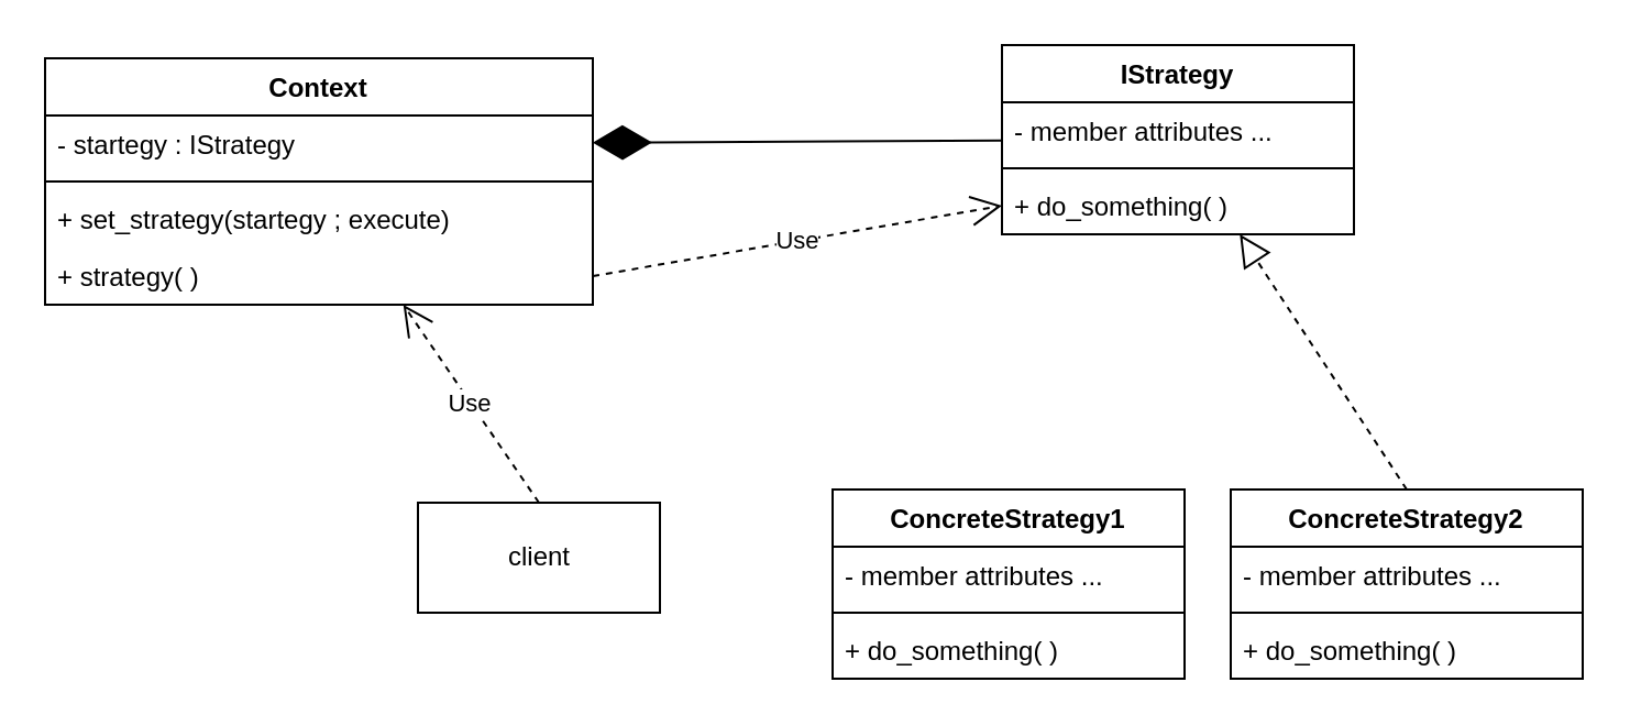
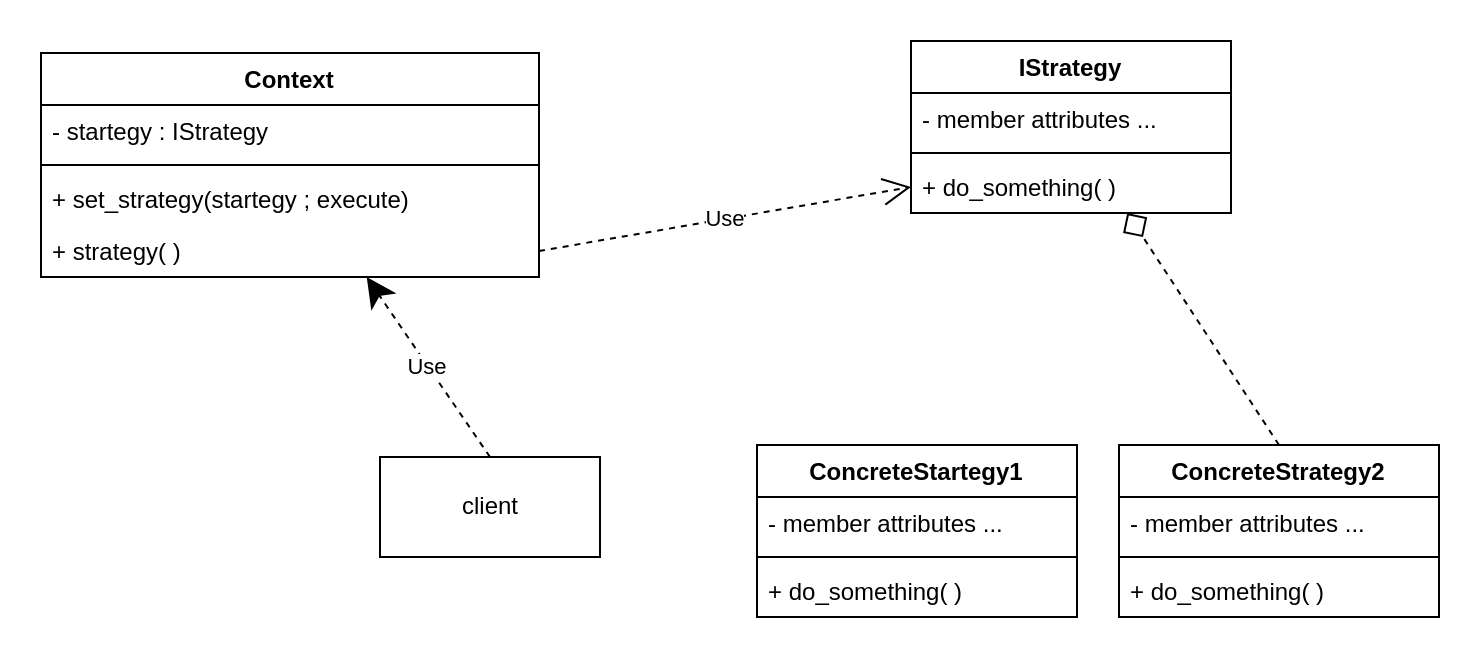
- <mxCell id="19" value="" style="endArrow=diamondThin;endFill=1;endSize=24;html=1;rounded=0;" edge="1" parent="1" source="7" target="3"><mxGeometry width="160" relative="1" as="geometry"><mxPoint x="217" y="177" as="sourcePoint" /><mxPoint x="377" y="177" as="targetPoint" /></mxGeometry></mxCell>
- <mxCell id="21" value="" style="endArrow=block;dashed=1;endFill=0;endSize=12;html=1;rounded=0;exitX=0.5;exitY=0;exitDx=0;exitDy=0;" edge="1" parent="1" source="15" target="7"><mxGeometry width="160" relative="1" as="geometry"><mxPoint x="285" y="175" as="sourcePoint" /><mxPoint x="445" y="175" as="targetPoint" /></mxGeometry></mxCell>
+ <mxCell id="21" value="" style="endArrow=diamond;dashed=1;endFill=0;endSize=12;html=1;rounded=0;exitX=0.5;exitY=0;exitDx=0;exitDy=0;" edge="1" parent="1" source="15" target="7"><mxGeometry width="160" relative="1" as="geometry"><mxPoint x="285" y="175" as="sourcePoint" /><mxPoint x="445" y="175" as="targetPoint" /></mxGeometry></mxCell>
- <mxCell id="23" value="Use" style="endArrow=open;endSize=12;dashed=1;html=1;rounded=0;exitX=0.5;exitY=0;exitDx=0;exitDy=0;" edge="1" parent="1" source="22" target="2"><mxGeometry width="160" relative="1" as="geometry"><mxPoint x="285" y="175" as="sourcePoint" /><mxPoint x="445" y="175" as="targetPoint" /></mxGeometry></mxCell>
+ <mxCell id="23" value="Use" style="endArrow=classic;endSize=12;dashed=1;html=1;rounded=0;exitX=0.5;exitY=0;exitDx=0;exitDy=0;" edge="1" parent="1" source="22" target="2"><mxGeometry width="160" relative="1" as="geometry"><mxPoint x="285" y="175" as="sourcePoint" /><mxPoint x="445" y="175" as="targetPoint" /></mxGeometry></mxCell>
- <mxCell id="11" value="ConcreteStrategy1" style="swimlane;fontStyle=1;align=center;verticalAlign=top;childLayout=stackLayout;horizontal=1;startSize=26;horizontalStack=0;resizeParent=1;resizeParentMax=0;resizeLast=0;collapsible=1;marginBottom=0;whiteSpace=wrap;html=1;" vertex="1" parent="1"><mxGeometry x="378" y="222" width="160" height="86" as="geometry" /></mxCell>
+ <mxCell id="11" value="ConcreteStartegy1" style="swimlane;fontStyle=1;align=center;verticalAlign=top;childLayout=stackLayout;horizontal=1;startSize=26;horizontalStack=0;resizeParent=1;resizeParentMax=0;resizeLast=0;collapsible=1;marginBottom=0;whiteSpace=wrap;html=1;" vertex="1" parent="1"><mxGeometry x="378" y="222" width="160" height="86" as="geometry" /></mxCell>
